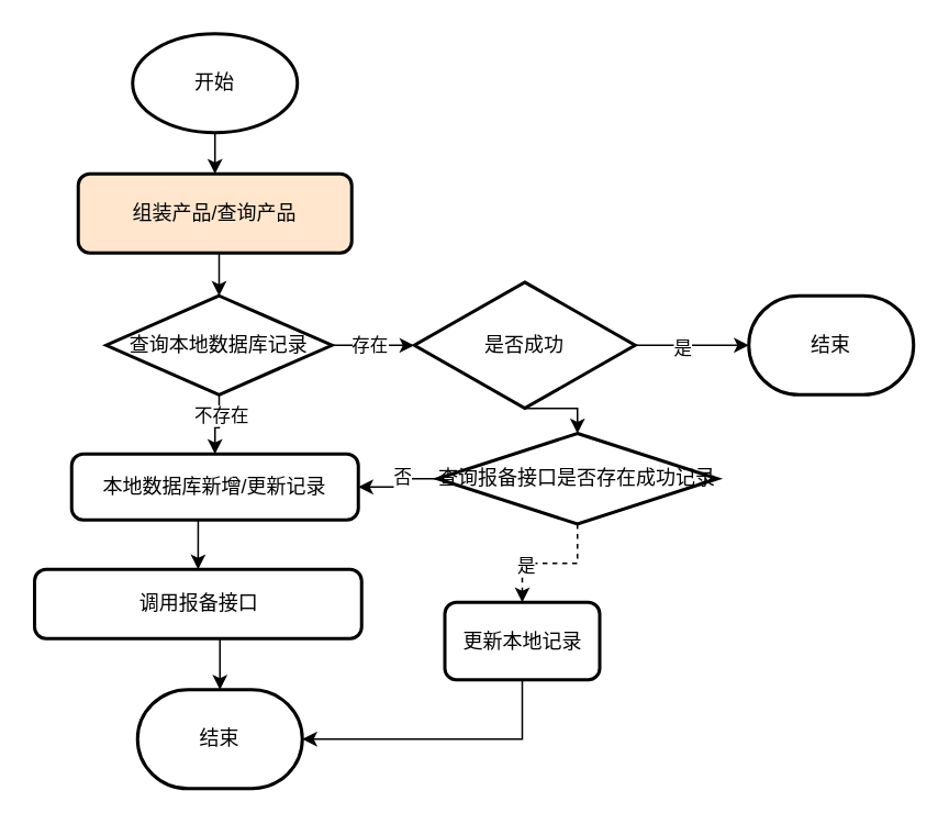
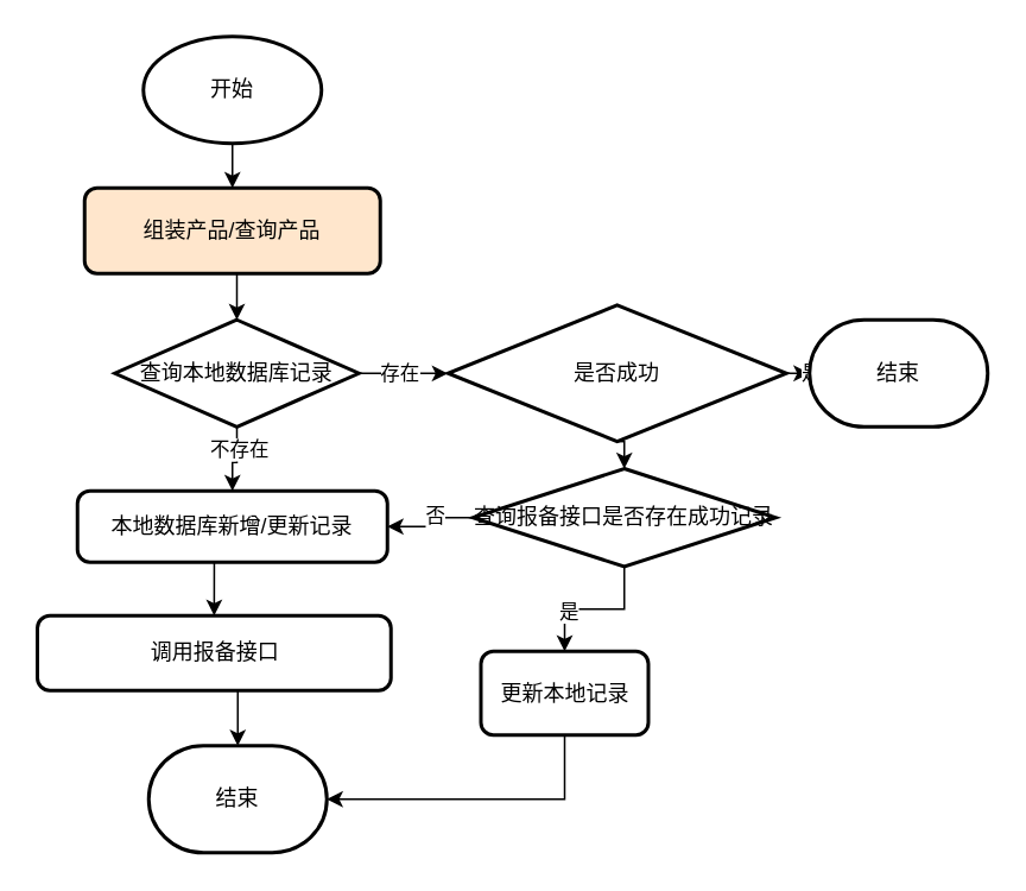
- <mxCell id="18" value="是否成功" style="strokeWidth=2;html=1;shape=mxgraph.flowchart.decision;whiteSpace=wrap;" parent="1" vertex="1"><mxGeometry x="251" y="170.75" width="134" height="76.5" as="geometry" /></mxCell>
+ <mxCell id="18" value="是否成功" style="strokeWidth=2;html=1;shape=mxgraph.flowchart.decision;whiteSpace=wrap;" parent="1" vertex="1"><mxGeometry x="251" y="170.75" width="190" height="76.5" as="geometry" /></mxCell>
- <mxCell id="23" style="edgeStyle=orthogonalEdgeStyle;rounded=0;orthogonalLoop=1;jettySize=auto;html=1;exitX=0.5;exitY=1;exitDx=0;exitDy=0;exitPerimeter=0;dashed=1;" edge="1" parent="1" source="25" target="27"><mxGeometry relative="1" as="geometry" /></mxCell>
+ <mxCell id="23" style="edgeStyle=orthogonalEdgeStyle;rounded=0;orthogonalLoop=1;jettySize=auto;html=1;exitX=0.5;exitY=1;exitDx=0;exitDy=0;exitPerimeter=0;" edge="1" parent="1" source="25" target="27"><mxGeometry relative="1" as="geometry" /></mxCell>
